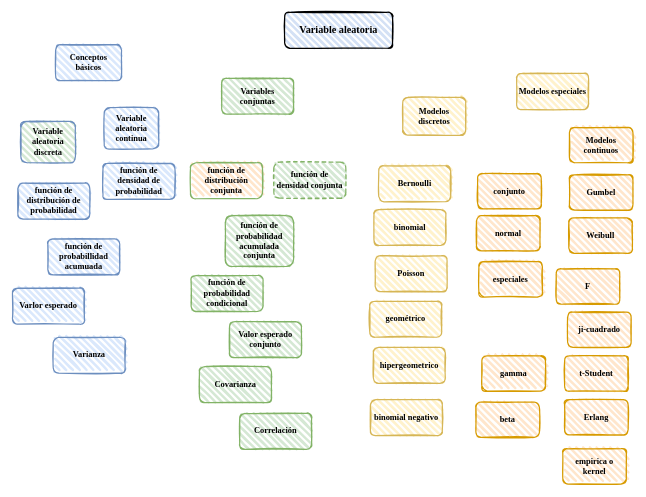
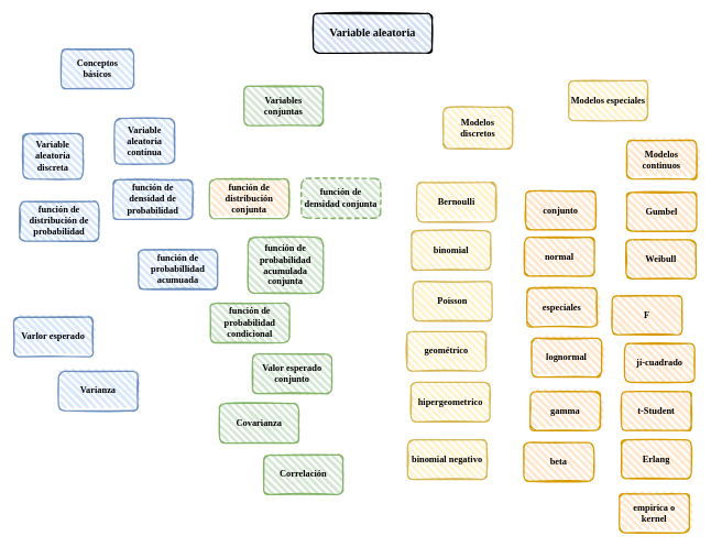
- <mxCell id="6" value="&lt;b&gt;Variable aleatoria discreta&lt;/b&gt;" style="rounded=1;whiteSpace=wrap;html=1;strokeWidth=2;fillWeight=4;hachureGap=8;hachureAngle=45;fillColor=#d5e8d4;sketch=1;fontFamily=Coming Soon;fontSource=https%3A%2F%2Ffonts.googleapis.com%2Fcss%3Ffamily%3DComing%2BSoon;fontSize=14;strokeColor=#6c8ebf;" vertex="1" parent="1"><mxGeometry x="34" y="202" width="91" height="69" as="geometry" /></mxCell>
+ <mxCell id="6" value="&lt;b&gt;Variable aleatoria discreta&lt;/b&gt;" style="rounded=1;whiteSpace=wrap;html=1;strokeWidth=2;fillWeight=4;hachureGap=8;hachureAngle=45;fillColor=#dae8fc;sketch=1;fontFamily=Coming Soon;fontSource=https%3A%2F%2Ffonts.googleapis.com%2Fcss%3Ffamily%3DComing%2BSoon;fontSize=14;strokeColor=#6c8ebf;" vertex="1" parent="1"><mxGeometry x="34" y="202" width="91" height="69" as="geometry" /></mxCell>
- <mxCell id="10" value="&lt;b&gt;función de probabillidad acumuada&lt;/b&gt;" style="rounded=1;whiteSpace=wrap;html=1;strokeWidth=2;fillWeight=4;hachureGap=8;hachureAngle=45;fillColor=#dae8fc;sketch=1;fontFamily=Coming Soon;fontSource=https%3A%2F%2Ffonts.googleapis.com%2Fcss%3Ffamily%3DComing%2BSoon;fontSize=14;strokeColor=#6c8ebf;" vertex="1" parent="1"><mxGeometry x="79" y="398" width="120" height="60" as="geometry" /></mxCell>
+ <mxCell id="10" value="&lt;b&gt;función de probabillidad acumuada&lt;/b&gt;" style="rounded=1;whiteSpace=wrap;html=1;strokeWidth=2;fillWeight=4;hachureGap=8;hachureAngle=45;fillColor=#dae8fc;sketch=1;fontFamily=Coming Soon;fontSource=https%3A%2F%2Ffonts.googleapis.com%2Fcss%3Ffamily%3DComing%2BSoon;fontSize=14;strokeColor=#6c8ebf;" vertex="1" parent="1"><mxGeometry x="209" y="378" width="120" height="60" as="geometry" /></mxCell>
+ <mxCell id="31" value="&lt;b&gt;lognormal&lt;/b&gt;" style="rounded=1;whiteSpace=wrap;html=1;strokeWidth=2;fillWeight=4;hachureGap=8;hachureAngle=45;fillColor=#ffe6cc;sketch=1;fontFamily=Coming Soon;fontSource=https%3A%2F%2Ffonts.googleapis.com%2Fcss%3Ffamily%3DComing%2BSoon;fontSize=14;strokeColor=#d79b00;" vertex="1" parent="1"><mxGeometry x="805" y="512" width="106" height="59" as="geometry" /></mxCell>
